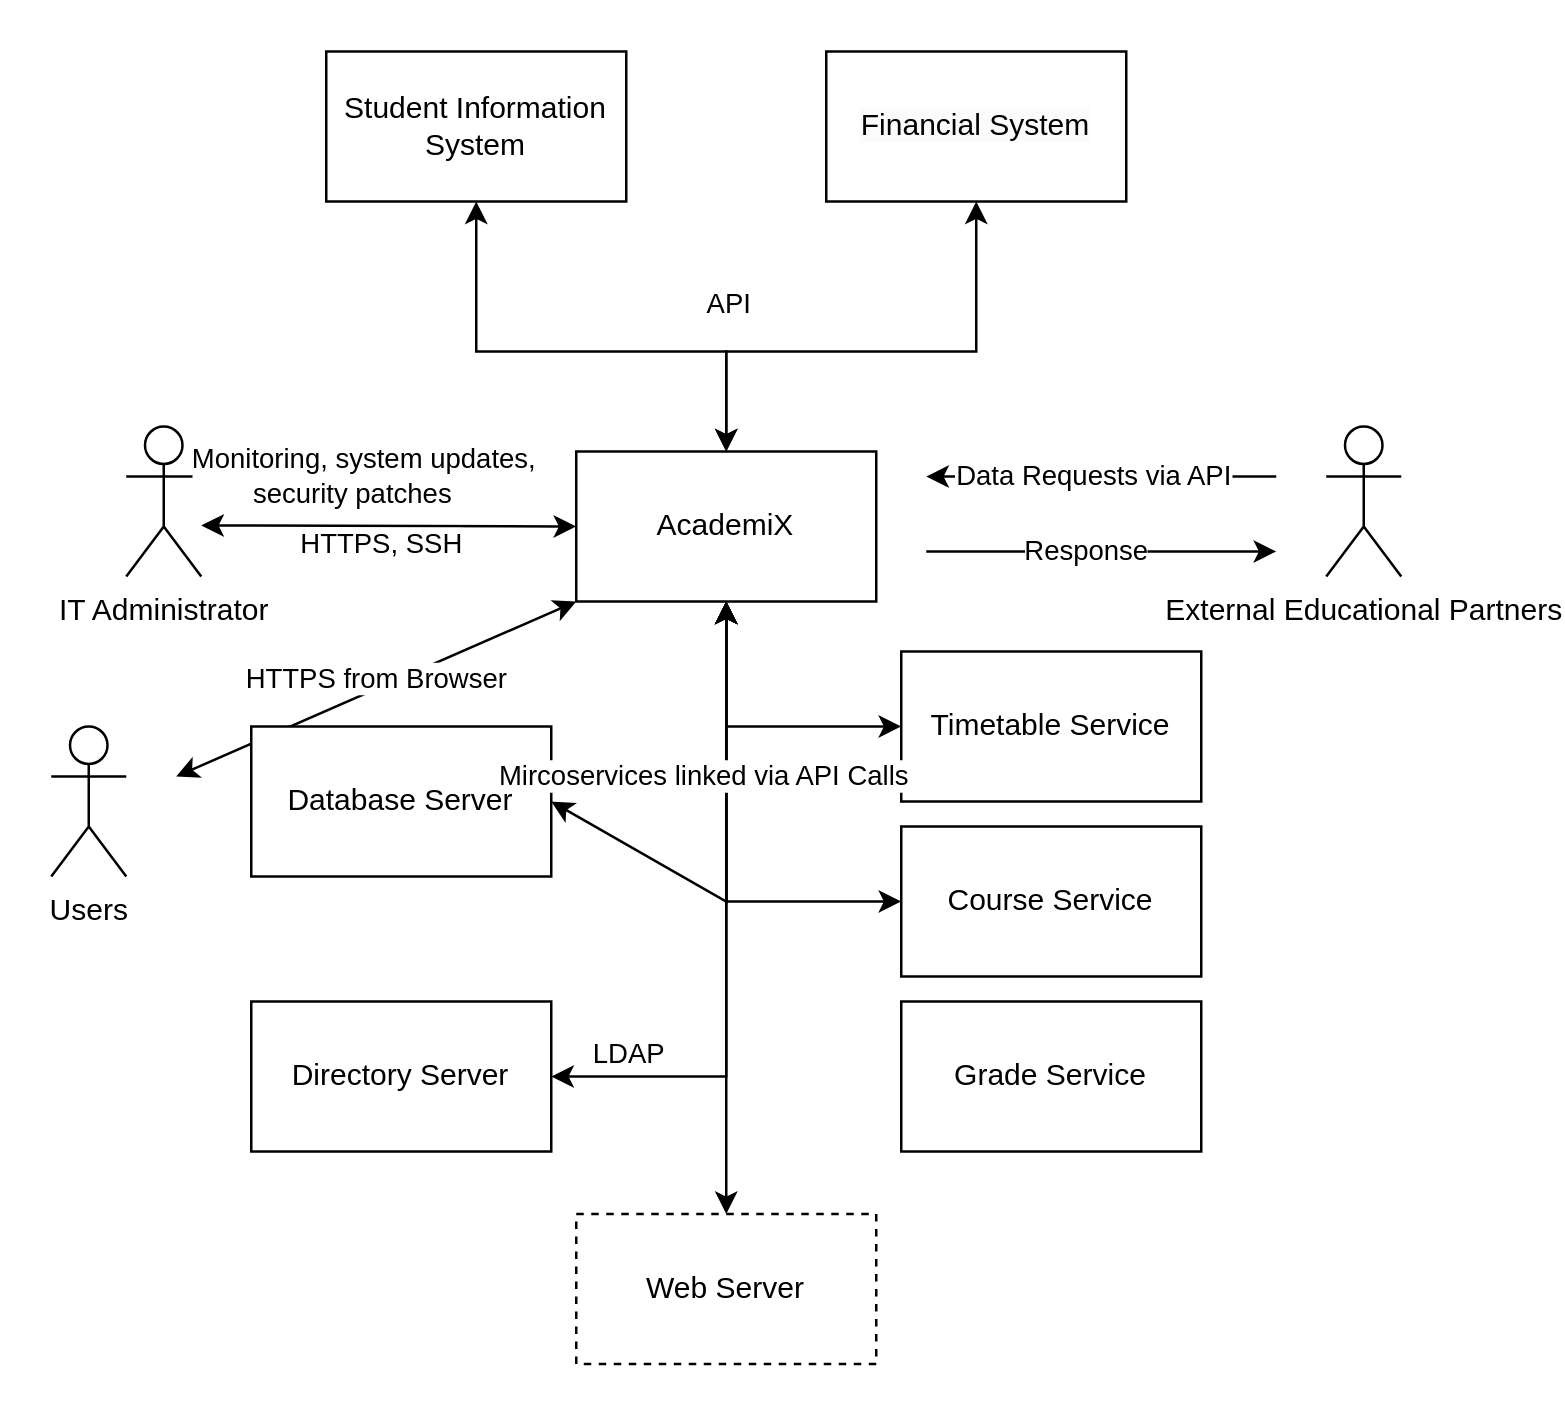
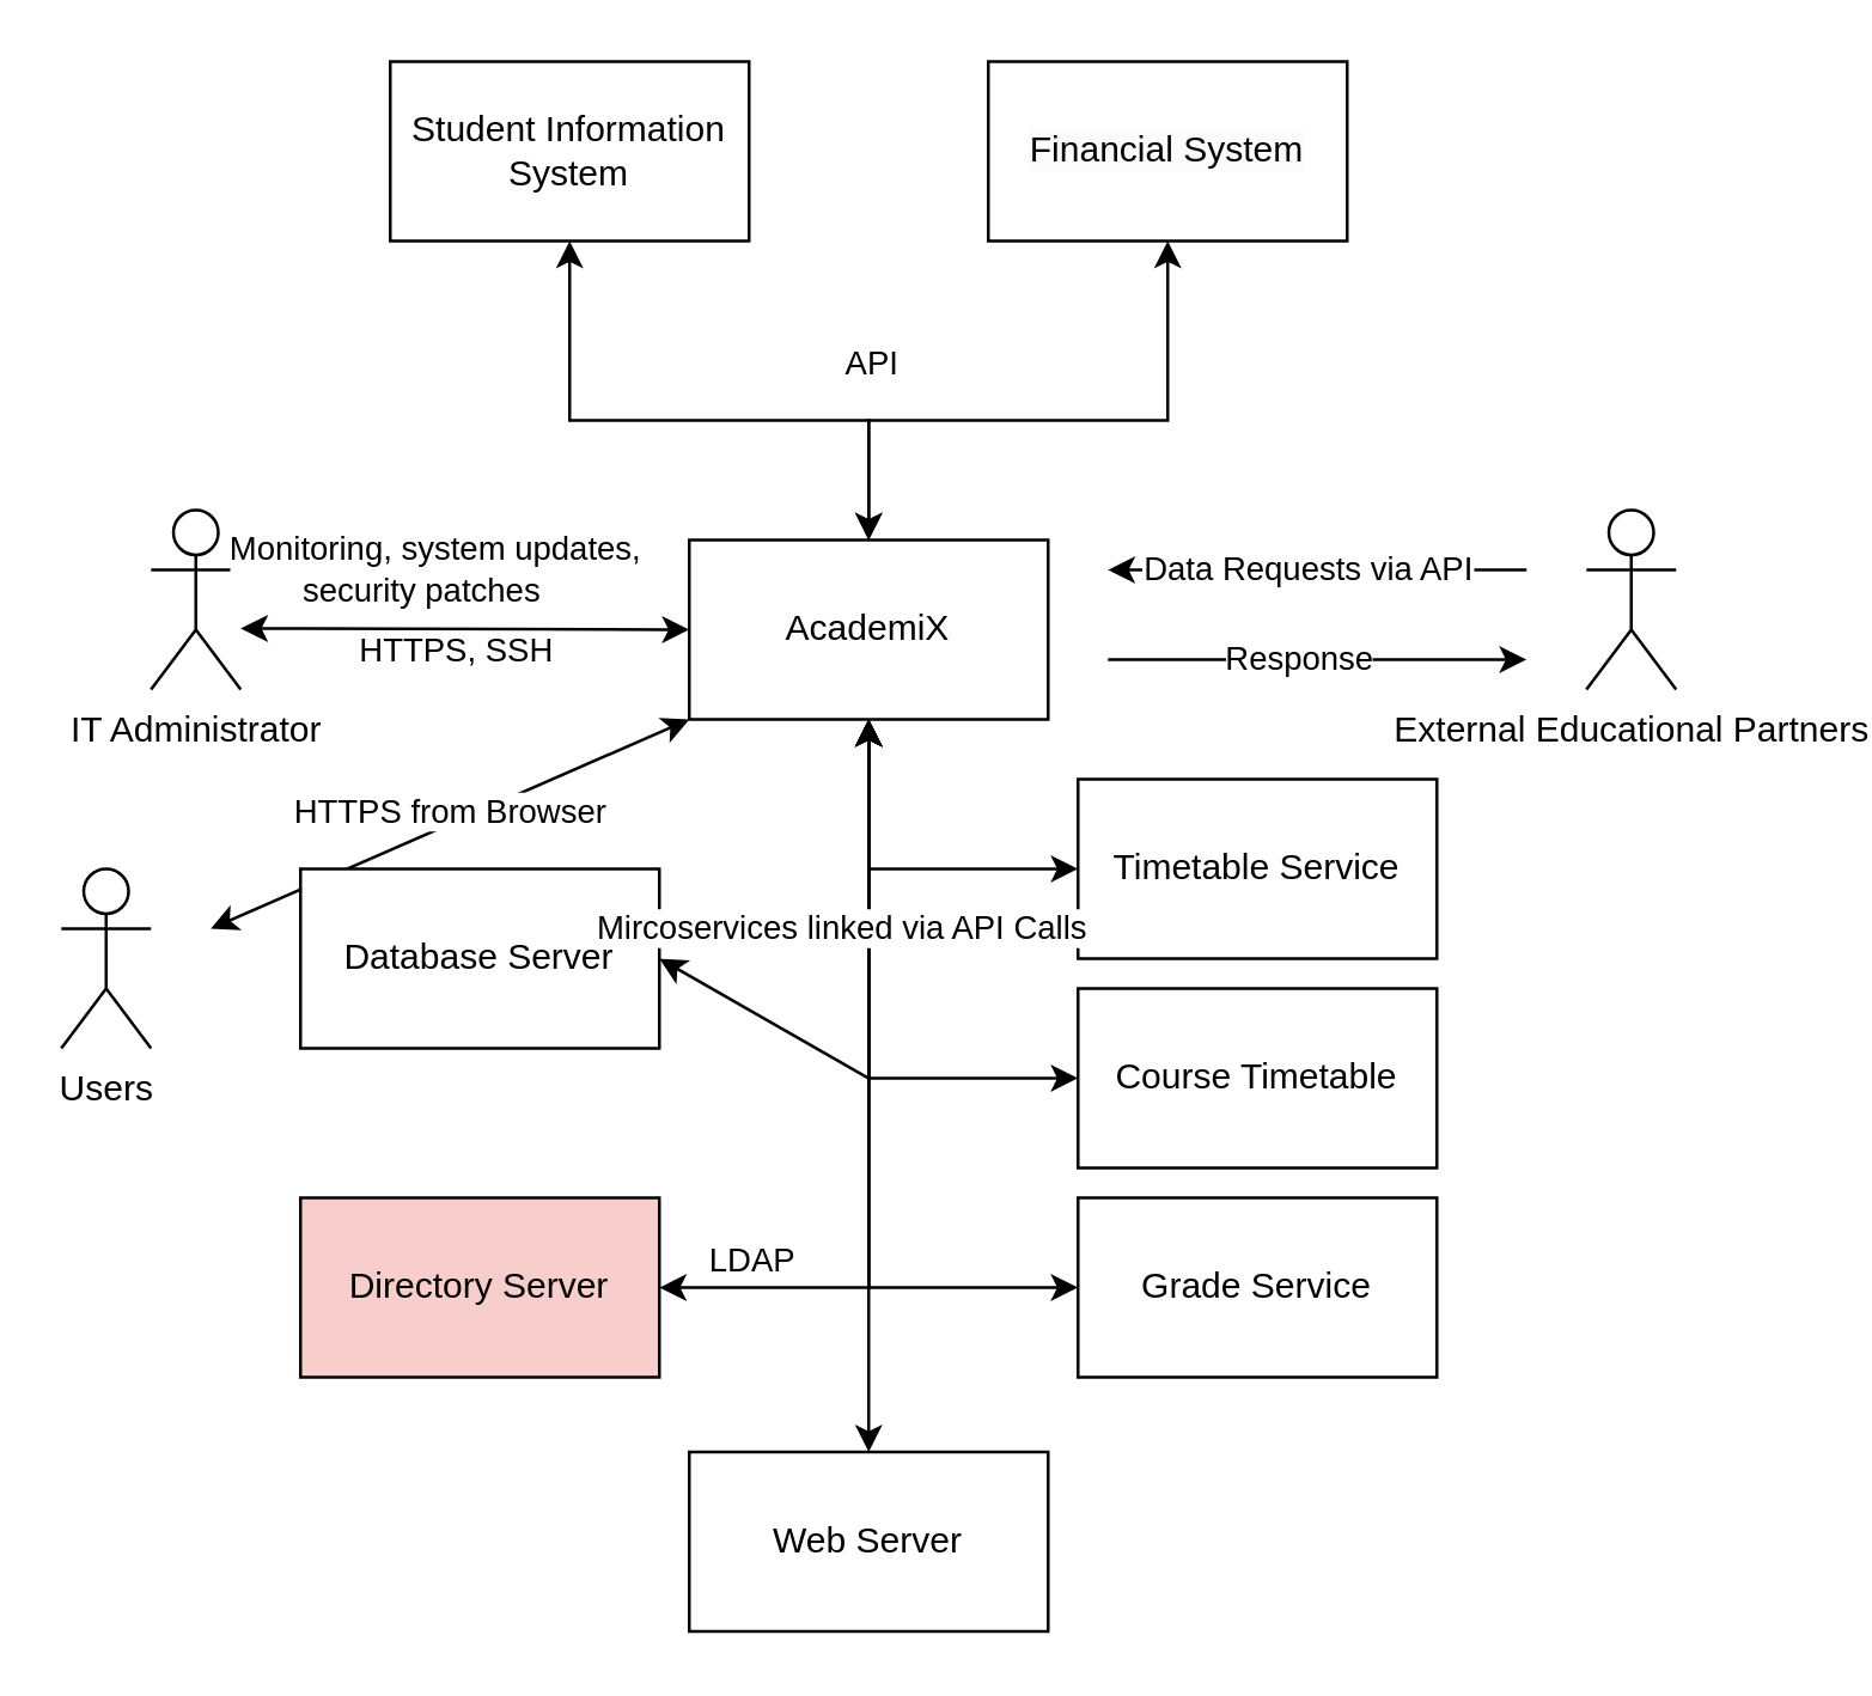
- <mxCell id="22" value="Course Service" style="rounded=0;whiteSpace=wrap;html=1;" vertex="1" parent="1"><mxGeometry x="360" y="330" width="120" height="60" as="geometry" /></mxCell>
+ <mxCell id="22" value="Course Timetable" style="rounded=0;whiteSpace=wrap;html=1;" vertex="1" parent="1"><mxGeometry x="360" y="330" width="120" height="60" as="geometry" /></mxCell>
- <mxCell id="28" value="Directory Server" style="rounded=0;whiteSpace=wrap;html=1;" vertex="1" parent="1"><mxGeometry x="100" y="400" width="120" height="60" as="geometry" /></mxCell>
+ <mxCell id="28" value="Directory Server" style="rounded=0;whiteSpace=wrap;html=1;fillColor=#f8cecc;" vertex="1" parent="1"><mxGeometry x="100" y="400" width="120" height="60" as="geometry" /></mxCell>
+ <mxCell id="24" value="" style="endArrow=classic;startArrow=classic;html=1;rounded=0;entryX=0.5;entryY=1;entryDx=0;entryDy=0;exitX=0;exitY=0.5;exitDx=0;exitDy=0;" edge="1" parent="1" source="23" target="4"><mxGeometry width="50" height="50" relative="1" as="geometry"><mxPoint x="270" y="300" as="sourcePoint" /><mxPoint x="320" y="250" as="targetPoint" /><Array as="points"><mxPoint x="290" y="430" /></Array></mxGeometry></mxCell>
- <mxCell id="29" value="Web Server" style="rounded=0;whiteSpace=wrap;html=1;dashed=1;" vertex="1" parent="1"><mxGeometry x="230" y="485" width="120" height="60" as="geometry" /></mxCell>
+ <mxCell id="29" value="Web Server" style="rounded=0;whiteSpace=wrap;html=1;" vertex="1" parent="1"><mxGeometry x="230" y="485" width="120" height="60" as="geometry" /></mxCell>
